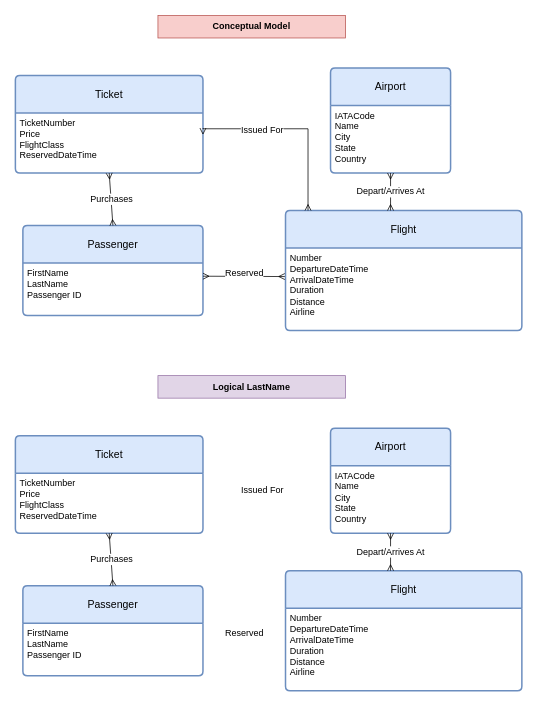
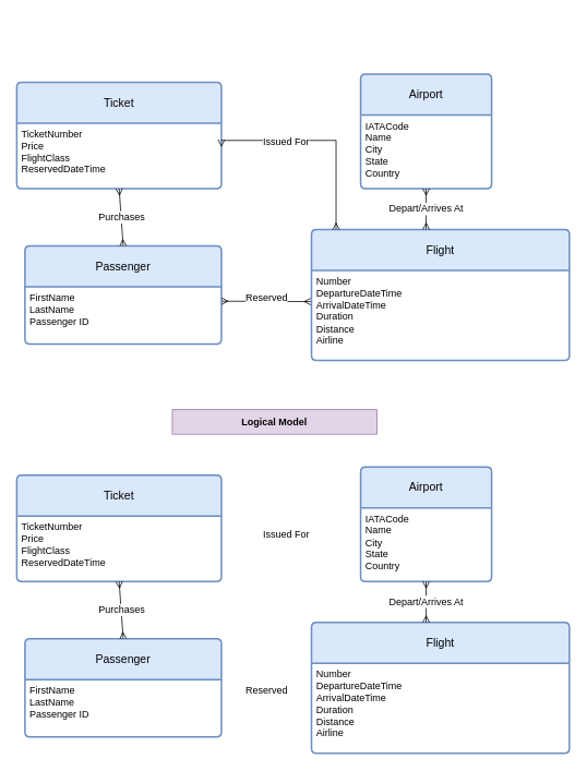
- <mxCell id="17" value="&lt;b&gt;Conceptual Model&lt;/b&gt;" style="text;html=1;align=center;verticalAlign=middle;whiteSpace=wrap;rounded=0;fillColor=#f8cecc;strokeColor=#b85450;" parent="1" vertex="1"><mxGeometry x="210" y="20" width="250" height="30" as="geometry" /></mxCell>
- <mxCell id="31" value="&lt;b&gt;Logical LastName&lt;/b&gt;" style="text;html=1;align=center;verticalAlign=middle;whiteSpace=wrap;rounded=0;fillColor=#e1d5e7;strokeColor=#9673a6;" parent="1" vertex="1"><mxGeometry x="210" y="500" width="250" height="30" as="geometry" /></mxCell>
+ <mxCell id="31" value="&lt;b&gt;Logical Model&lt;/b&gt;" style="text;html=1;align=center;verticalAlign=middle;whiteSpace=wrap;rounded=0;fillColor=#e1d5e7;strokeColor=#9673a6;" parent="1" vertex="1"><mxGeometry x="210" y="500" width="250" height="30" as="geometry" /></mxCell>
